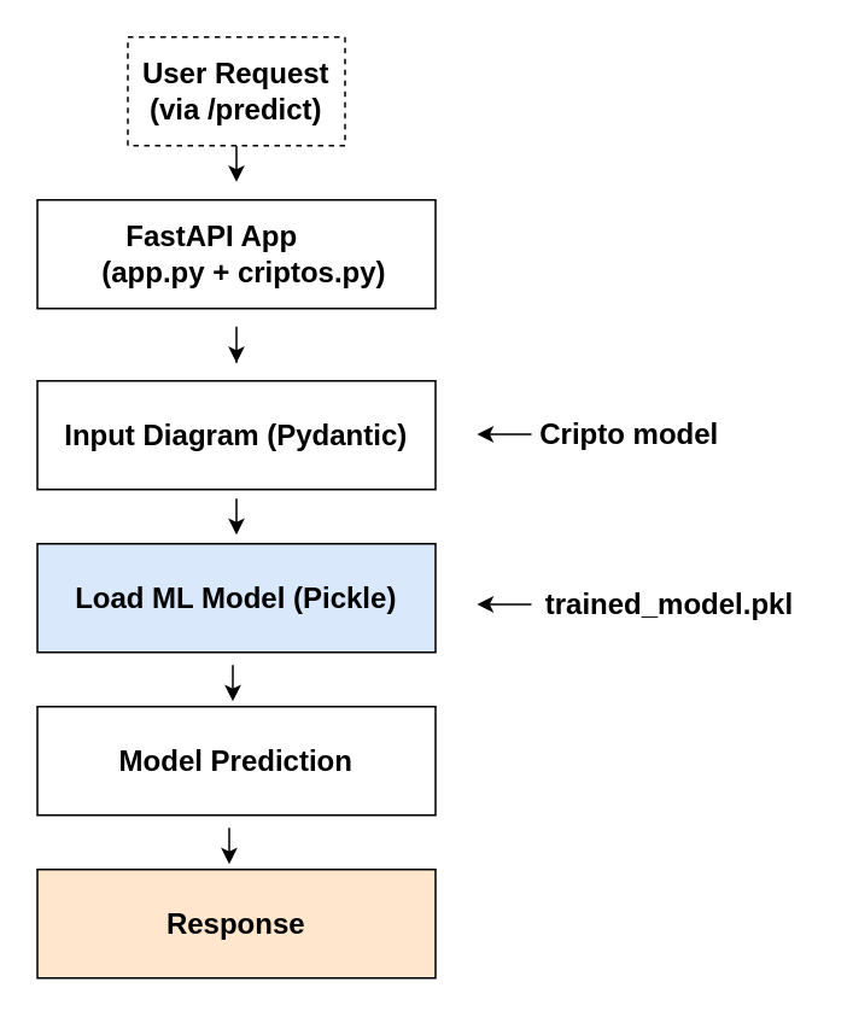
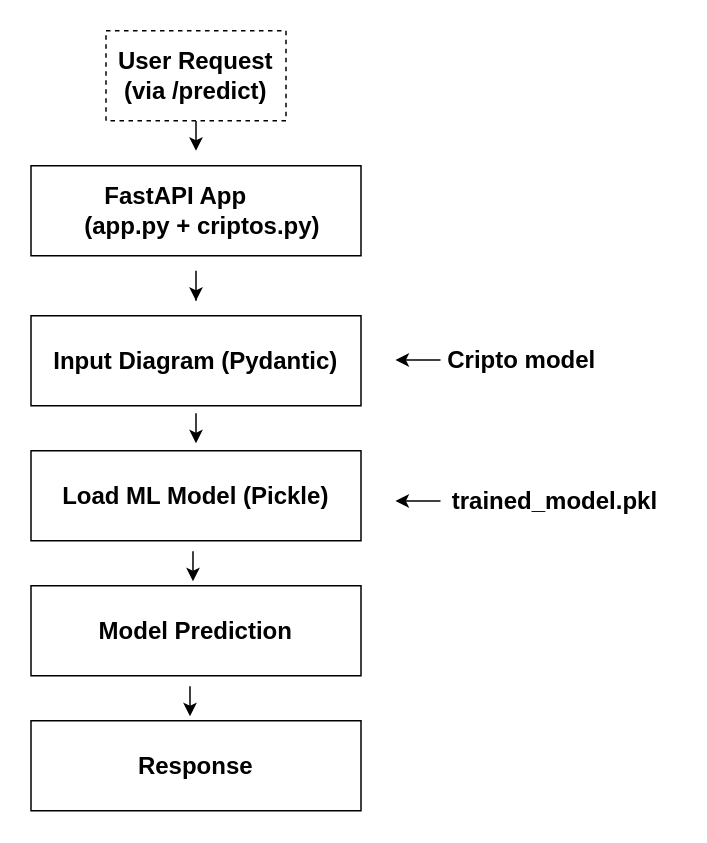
- <mxCell id="9" value="&lt;span style=&quot;font-size: 16px;&quot;&gt;&lt;b&gt;Load ML Model (Pickle)&lt;/b&gt;&lt;/span&gt;" style="rounded=0;whiteSpace=wrap;html=1;fillColor=#dae8fc;" vertex="1" parent="1"><mxGeometry x="20" y="300" width="220" height="60" as="geometry" /></mxCell>
+ <mxCell id="9" value="&lt;span style=&quot;font-size: 16px;&quot;&gt;&lt;b&gt;Load ML Model (Pickle)&lt;/b&gt;&lt;/span&gt;" style="rounded=0;whiteSpace=wrap;html=1;" vertex="1" parent="1"><mxGeometry x="20" y="300" width="220" height="60" as="geometry" /></mxCell>
- <mxCell id="15" value="&lt;span style=&quot;font-size: 16px;&quot;&gt;&lt;b&gt;Response&lt;/b&gt;&lt;/span&gt;" style="rounded=0;whiteSpace=wrap;html=1;fillColor=#ffe6cc;" vertex="1" parent="1"><mxGeometry x="20" y="480" width="220" height="60" as="geometry" /></mxCell>
+ <mxCell id="15" value="&lt;span style=&quot;font-size: 16px;&quot;&gt;&lt;b&gt;Response&lt;/b&gt;&lt;/span&gt;" style="rounded=0;whiteSpace=wrap;html=1;" vertex="1" parent="1"><mxGeometry x="20" y="480" width="220" height="60" as="geometry" /></mxCell>
